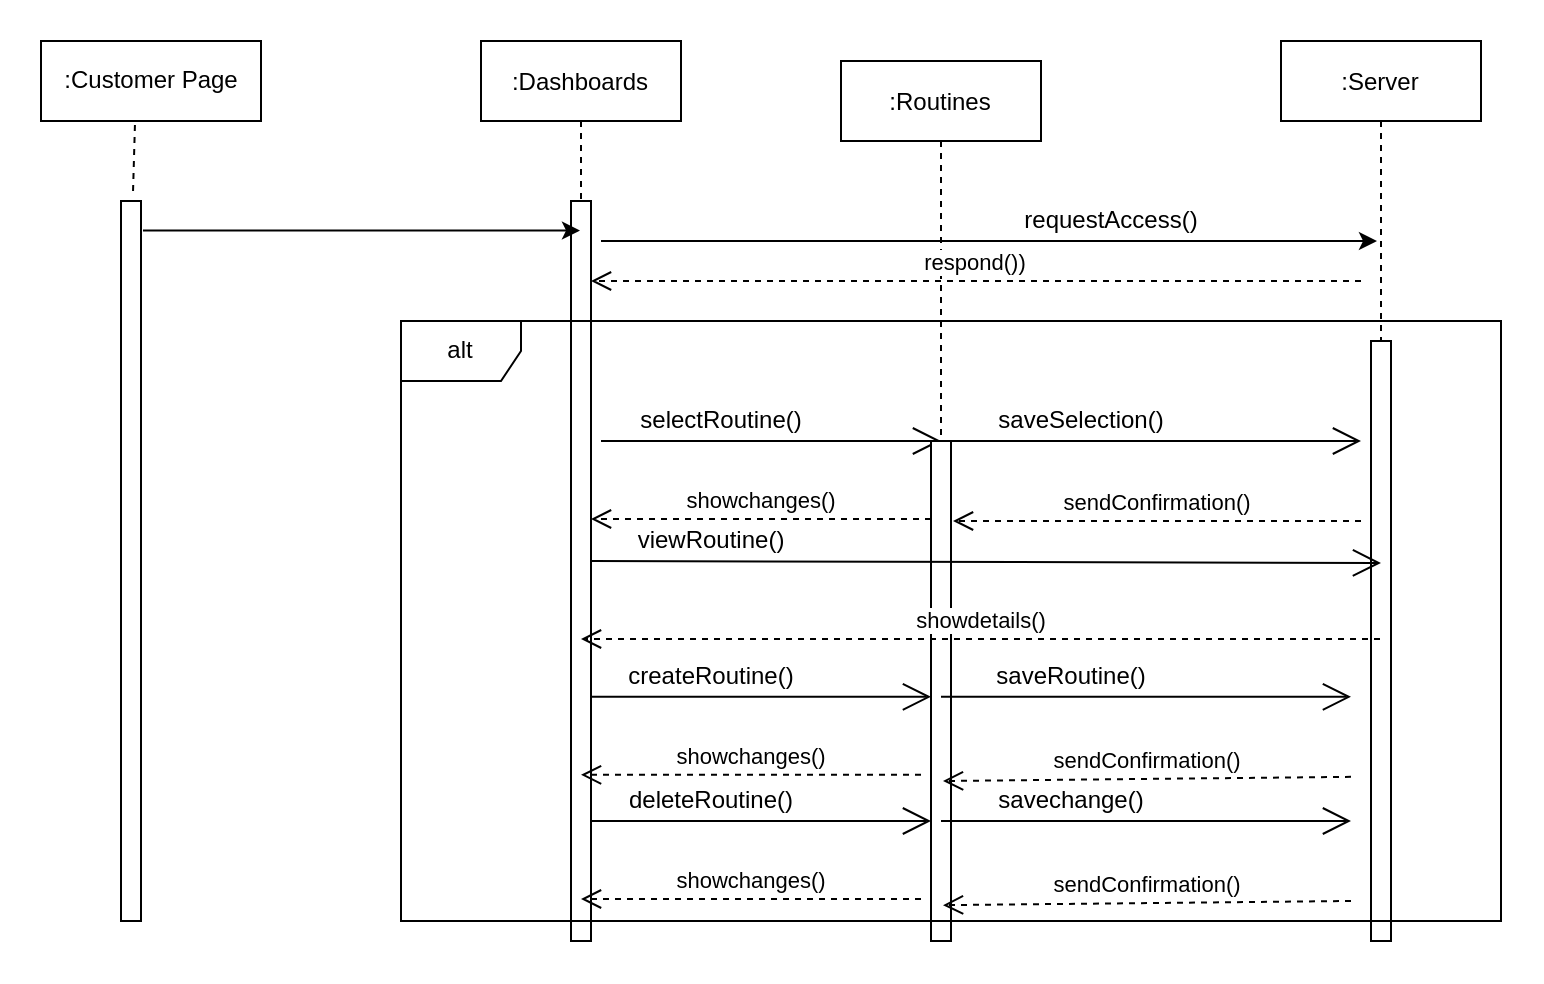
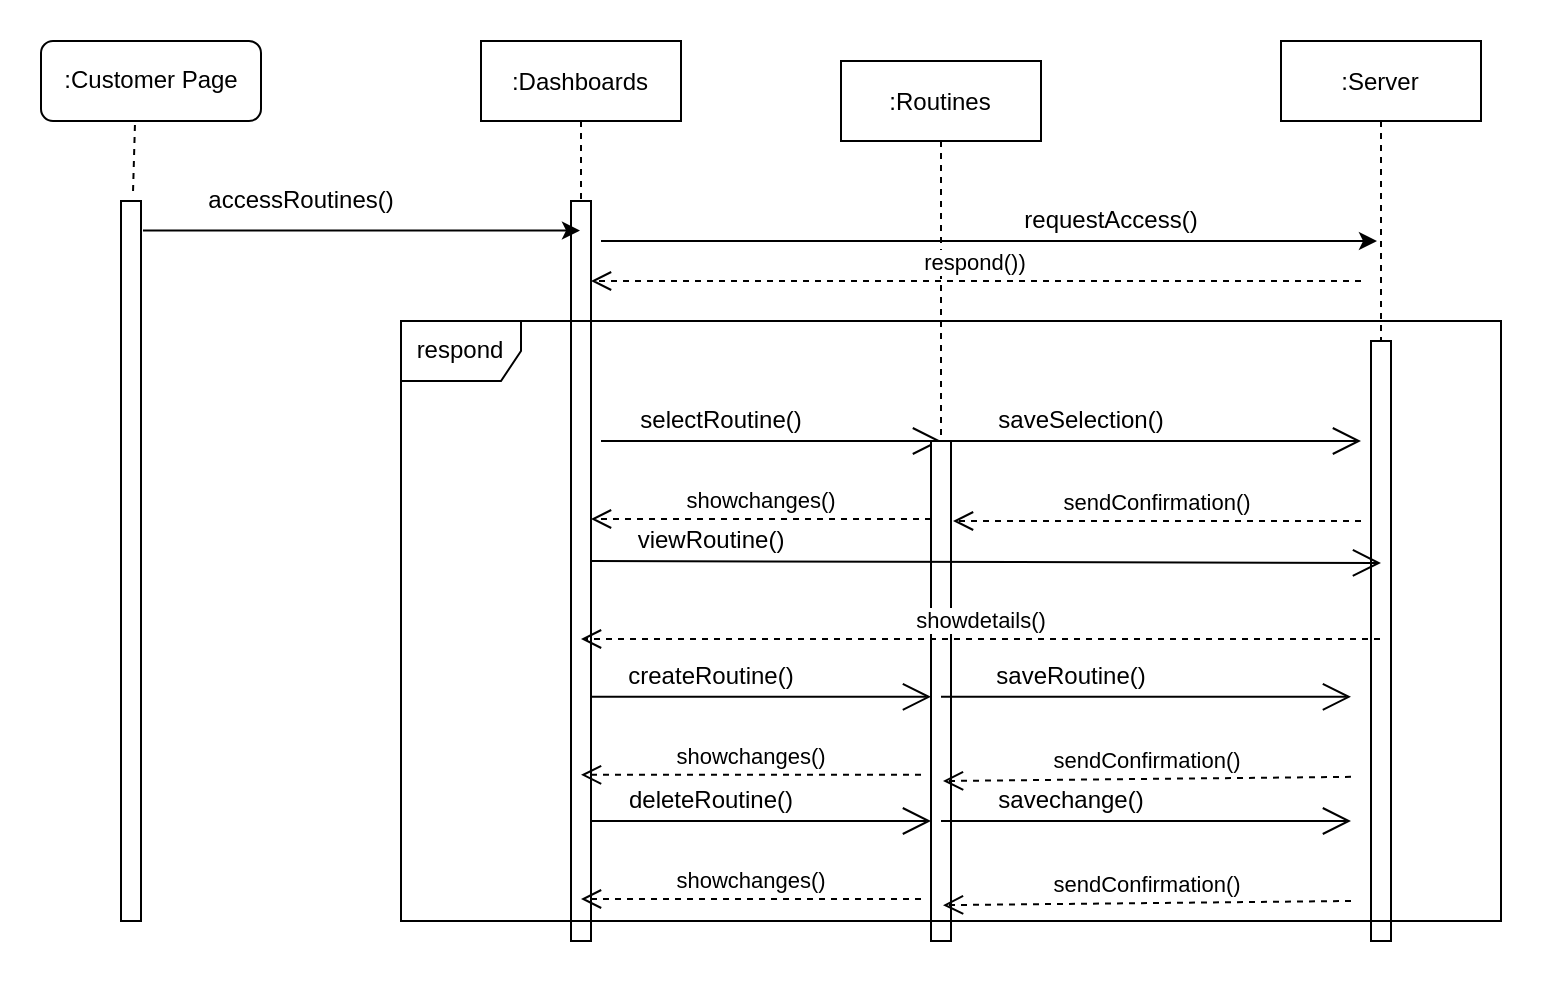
- <mxCell id="7" value=":Customer Page" style="html=1;" vertex="1" parent="1"><mxGeometry x="20" y="20" width="110" height="40" as="geometry" /></mxCell>
+ <mxCell id="7" value=":Customer Page" style="html=1;rounded=1;" vertex="1" parent="1"><mxGeometry x="20" y="20" width="110" height="40" as="geometry" /></mxCell>
+ <mxCell id="11" value="accessRoutines()" style="text;html=1;align=center;verticalAlign=middle;resizable=0;points=[];autosize=1;strokeColor=none;" vertex="1" parent="1"><mxGeometry x="95" y="90" width="110" height="20" as="geometry" /></mxCell>
- <mxCell id="37" value="alt" style="shape=umlFrame;whiteSpace=wrap;html=1;" vertex="1" parent="1"><mxGeometry x="200" y="160" width="550" height="300" as="geometry" /></mxCell>
+ <mxCell id="37" value="respond" style="shape=umlFrame;whiteSpace=wrap;html=1;" vertex="1" parent="1"><mxGeometry x="200" y="160" width="550" height="300" as="geometry" /></mxCell>
